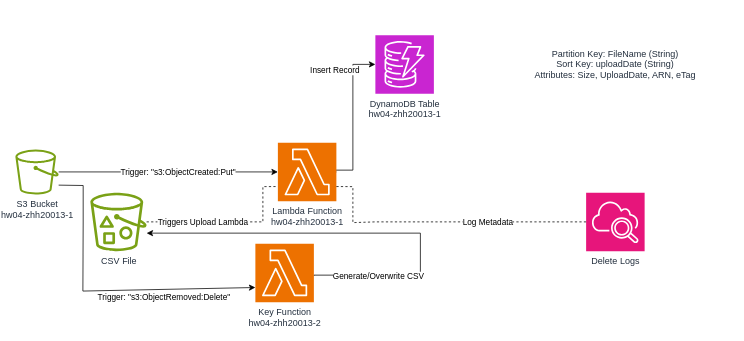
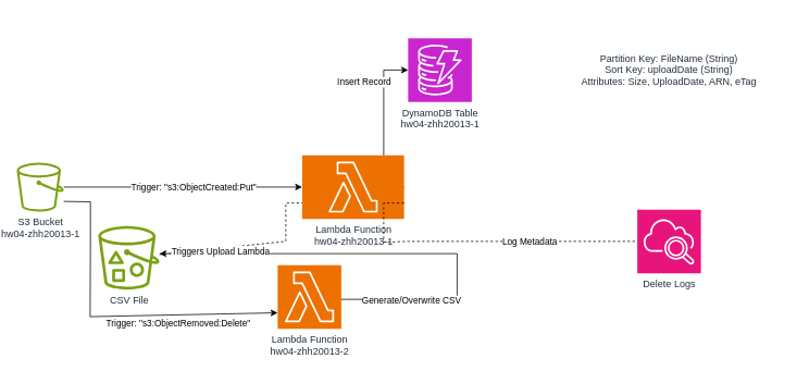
- <mxCell id="7" value="Lambda Function&lt;div&gt;hw04-zhh20013-1&lt;/div&gt;" style="sketch=0;points=[[0,0,0],[0.25,0,0],[0.5,0,0],[0.75,0,0],[1,0,0],[0,1,0],[0.25,1,0],[0.5,1,0],[0.75,1,0],[1,1,0],[0,0.25,0],[0,0.5,0],[0,0.75,0],[1,0.25,0],[1,0.5,0],[1,0.75,0]];outlineConnect=0;fontColor=#232F3E;fillColor=#ED7100;strokeColor=#ffffff;dashed=0;verticalLabelPosition=bottom;verticalAlign=top;align=center;html=1;fontSize=12;fontStyle=0;aspect=fixed;shape=mxgraph.aws4.resourceIcon;resIcon=mxgraph.aws4.lambda;" vertex="1" parent="1"><mxGeometry x="370" y="189.4" width="78" height="78" as="geometry" /></mxCell>
+ <mxCell id="7" value="Lambda Function&lt;div&gt;hw04-zhh20013-1&lt;/div&gt;" style="sketch=0;points=[[0,0,0],[0.25,0,0],[0.5,0,0],[0.75,0,0],[1,0,0],[0,1,0],[0.25,1,0],[0.5,1,0],[0.75,1,0],[1,1,0],[0,0.25,0],[0,0.5,0],[0,0.75,0],[1,0.25,0],[1,0.5,0],[1,0.75,0]];outlineConnect=0;fontColor=#232F3E;fillColor=#ED7100;strokeColor=#ffffff;dashed=0;verticalLabelPosition=bottom;verticalAlign=top;align=center;html=1;fontSize=12;fontStyle=0;aspect=fixed;shape=mxgraph.aws4.resourceIcon;resIcon=mxgraph.aws4.lambda;" vertex="1" parent="1"><mxGeometry x="370" y="189.4" width="125" height="78" as="geometry" /></mxCell>
- <mxCell id="18" value="CSV File" style="sketch=0;outlineConnect=0;fontColor=#232F3E;gradientColor=none;fillColor=#7AA116;strokeColor=none;dashed=0;verticalLabelPosition=bottom;verticalAlign=top;align=center;html=1;fontSize=12;fontStyle=0;aspect=fixed;pointerEvents=1;shape=mxgraph.aws4.bucket_with_objects;" vertex="1" parent="1"><mxGeometry x="120" y="256" width="75" height="78" as="geometry" /></mxCell>
+ <mxCell id="18" value="CSV File" style="sketch=0;outlineConnect=0;fontColor=#232F3E;gradientColor=none;fillColor=#7AA116;strokeColor=none;dashed=0;verticalLabelPosition=bottom;verticalAlign=top;align=center;html=1;fontSize=12;fontStyle=0;aspect=fixed;pointerEvents=1;shape=mxgraph.aws4.bucket_with_objects;" vertex="1" parent="1"><mxGeometry x="120" y="276" width="75" height="78" as="geometry" /></mxCell>
- <mxCell id="12" value="Key Function&lt;div&gt;hw04-zhh20013-2&lt;/div&gt;&lt;div&gt;&lt;br&gt;&lt;/div&gt;" style="sketch=0;points=[[0,0,0],[0.25,0,0],[0.5,0,0],[0.75,0,0],[1,0,0],[0,1,0],[0.25,1,0],[0.5,1,0],[0.75,1,0],[1,1,0],[0,0.25,0],[0,0.5,0],[0,0.75,0],[1,0.25,0],[1,0.5,0],[1,0.75,0]];outlineConnect=0;fontColor=#232F3E;fillColor=#ED7100;strokeColor=#ffffff;dashed=0;verticalLabelPosition=bottom;verticalAlign=top;align=center;html=1;fontSize=12;fontStyle=0;aspect=fixed;shape=mxgraph.aws4.resourceIcon;resIcon=mxgraph.aws4.lambda;" vertex="1" parent="1"><mxGeometry x="340" y="324" width="78" height="78" as="geometry" /></mxCell>
+ <mxCell id="12" value="Lambda Function&lt;div&gt;hw04-zhh20013-2&lt;/div&gt;&lt;div&gt;&lt;br&gt;&lt;/div&gt;" style="sketch=0;points=[[0,0,0],[0.25,0,0],[0.5,0,0],[0.75,0,0],[1,0,0],[0,1,0],[0.25,1,0],[0.5,1,0],[0.75,1,0],[1,1,0],[0,0.25,0],[0,0.5,0],[0,0.75,0],[1,0.25,0],[1,0.5,0],[1,0.75,0]];outlineConnect=0;fontColor=#232F3E;fillColor=#ED7100;strokeColor=#ffffff;dashed=0;verticalLabelPosition=bottom;verticalAlign=top;align=center;html=1;fontSize=12;fontStyle=0;aspect=fixed;shape=mxgraph.aws4.resourceIcon;resIcon=mxgraph.aws4.lambda;" vertex="1" parent="1"><mxGeometry x="340" y="324" width="78" height="78" as="geometry" /></mxCell>
